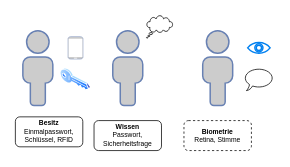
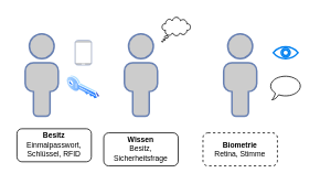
- <mxCell id="11" value="&lt;b&gt;Wissen&lt;/b&gt;&lt;br&gt;Passwort, Sicherheitsfrage" style="rounded=1;whiteSpace=wrap;html=1;fontSize=9;" vertex="1" parent="1"><mxGeometry x="125" y="160" width="90" height="40" as="geometry" /></mxCell>
+ <mxCell id="11" value="&lt;b&gt;Wissen&lt;/b&gt;&lt;br&gt;Besitz, Sicherheitsfrage" style="rounded=1;whiteSpace=wrap;html=1;fontSize=9;" vertex="1" parent="1"><mxGeometry x="125" y="160" width="90" height="40" as="geometry" /></mxCell>
